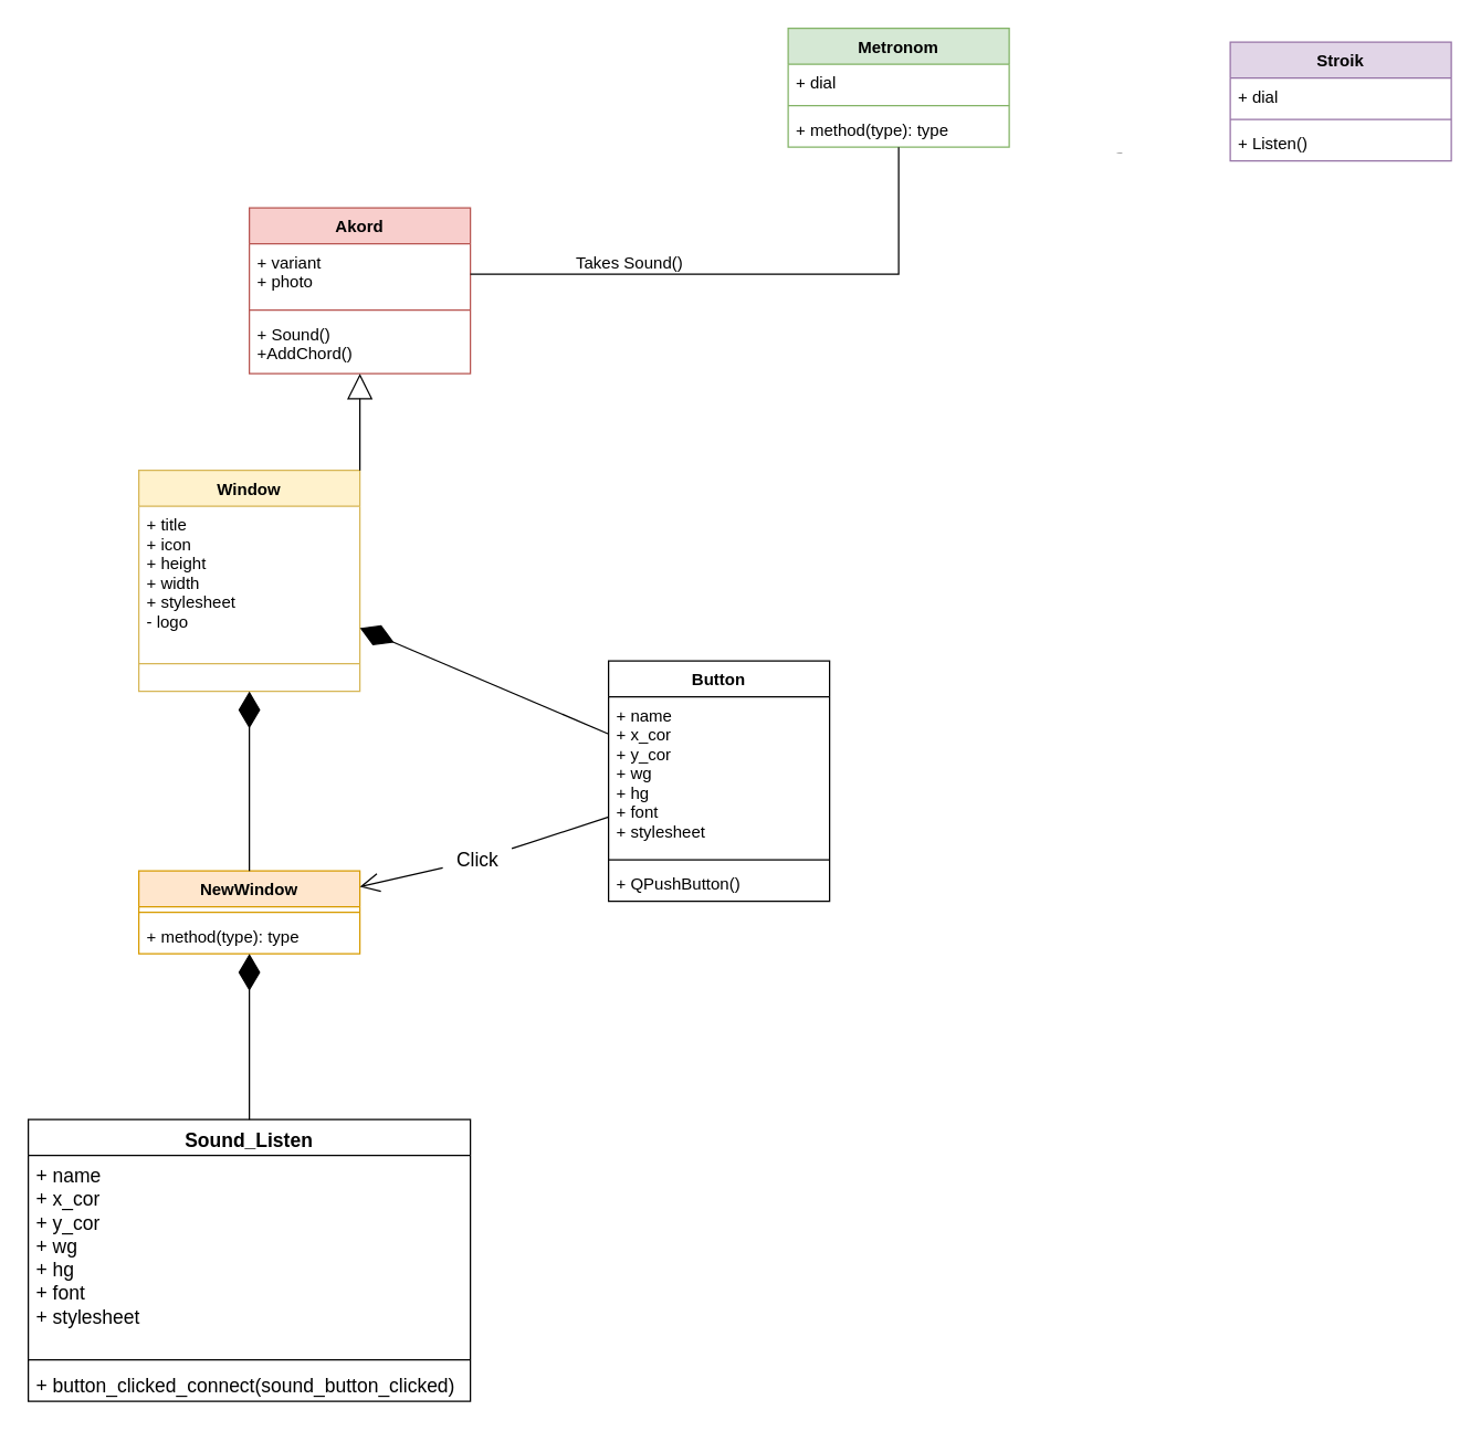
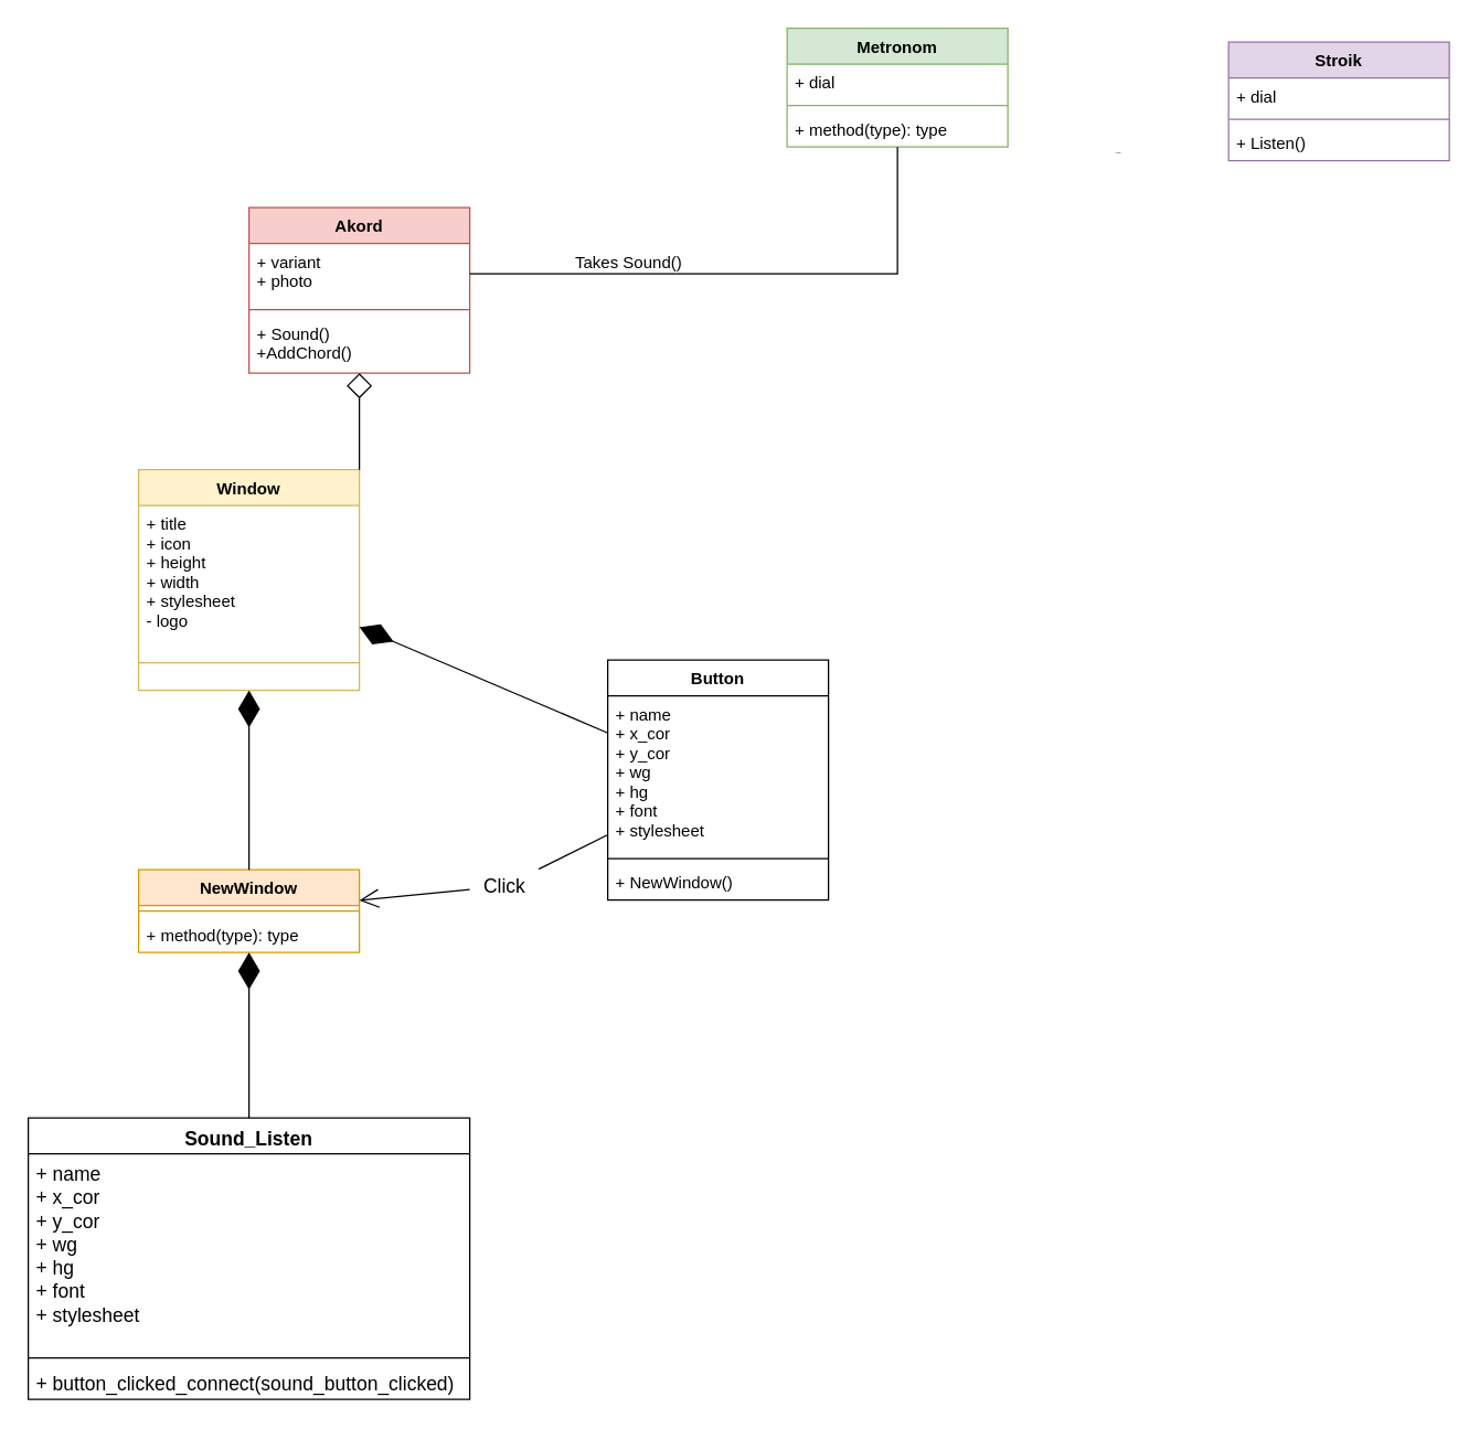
- <mxCell id="26" value="Extends" style="endArrow=block;endSize=16;endFill=0;html=1;rounded=0;exitX=1;exitY=0;exitDx=0;exitDy=0;fontSize=1;" edge="1" parent="1" source="16" target="2"><mxGeometry x="1" y="-573" width="160" relative="1" as="geometry"><mxPoint x="140" y="330" as="sourcePoint" /><mxPoint x="300" y="330" as="targetPoint" /><mxPoint x="-23" y="-160" as="offset" /></mxGeometry></mxCell>
+ <mxCell id="26" value="Extends" style="endArrow=diamond;endSize=16;endFill=0;html=1;rounded=0;exitX=1;exitY=0;exitDx=0;exitDy=0;fontSize=1;" edge="1" parent="1" source="16" target="2"><mxGeometry x="1" y="-573" width="160" relative="1" as="geometry"><mxPoint x="140" y="330" as="sourcePoint" /><mxPoint x="300" y="330" as="targetPoint" /><mxPoint x="-23" y="-160" as="offset" /></mxGeometry></mxCell>
- <mxCell id="30" value="Click" style="text;html=1;align=center;verticalAlign=middle;resizable=0;points=[];autosize=1;strokeColor=none;fillColor=none;fontSize=14;" vertex="1" parent="1"><mxGeometry x="320" y="607" width="50" height="30" as="geometry" /></mxCell>
+ <mxCell id="30" value="Click" style="text;html=1;align=center;verticalAlign=middle;resizable=0;points=[];autosize=1;strokeColor=none;fillColor=none;fontSize=14;" vertex="1" parent="1"><mxGeometry x="340" y="627" width="50" height="30" as="geometry" /></mxCell>
- <mxCell id="25" value="+ QPushButton()" style="text;strokeColor=none;fillColor=none;align=left;verticalAlign=top;spacingLeft=4;spacingRight=4;overflow=hidden;rotatable=0;points=[[0,0.5],[1,0.5]];portConstraint=eastwest;" vertex="1" parent="22"><mxGeometry y="148" width="160" height="26" as="geometry" /></mxCell>
+ <mxCell id="25" value="+ NewWindow()" style="text;strokeColor=none;fillColor=none;align=left;verticalAlign=top;spacingLeft=4;spacingRight=4;overflow=hidden;rotatable=0;points=[[0,0.5],[1,0.5]];portConstraint=eastwest;" vertex="1" parent="22"><mxGeometry y="148" width="160" height="26" as="geometry" /></mxCell>
